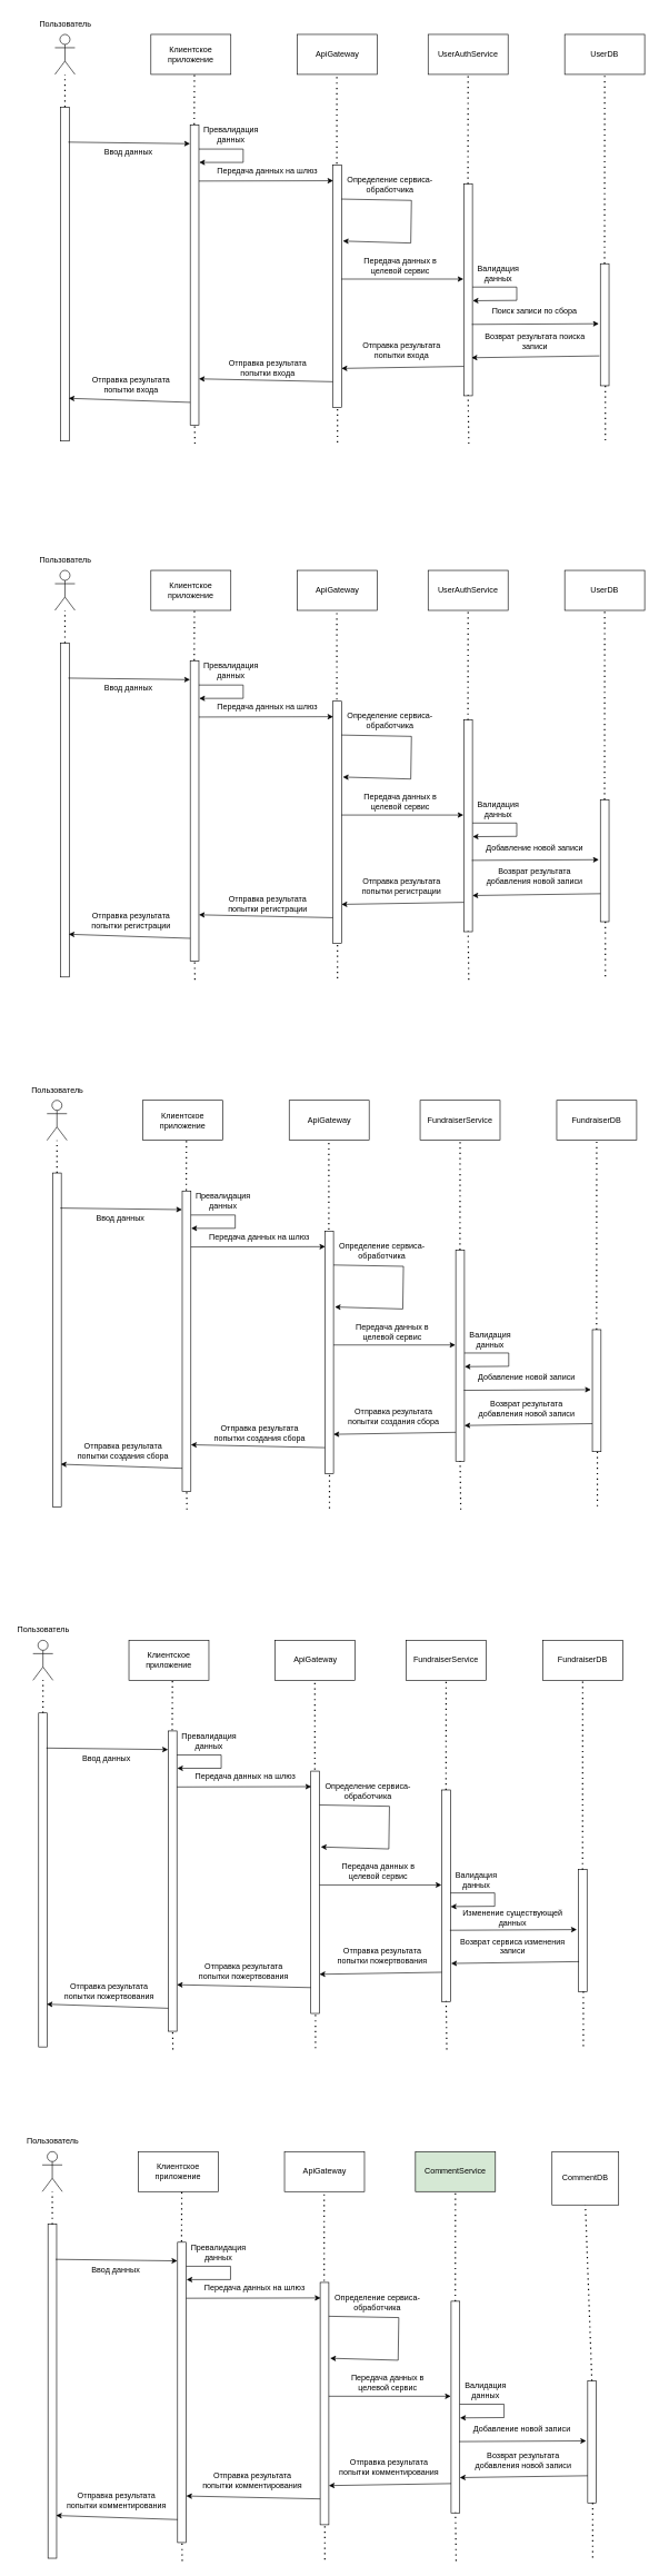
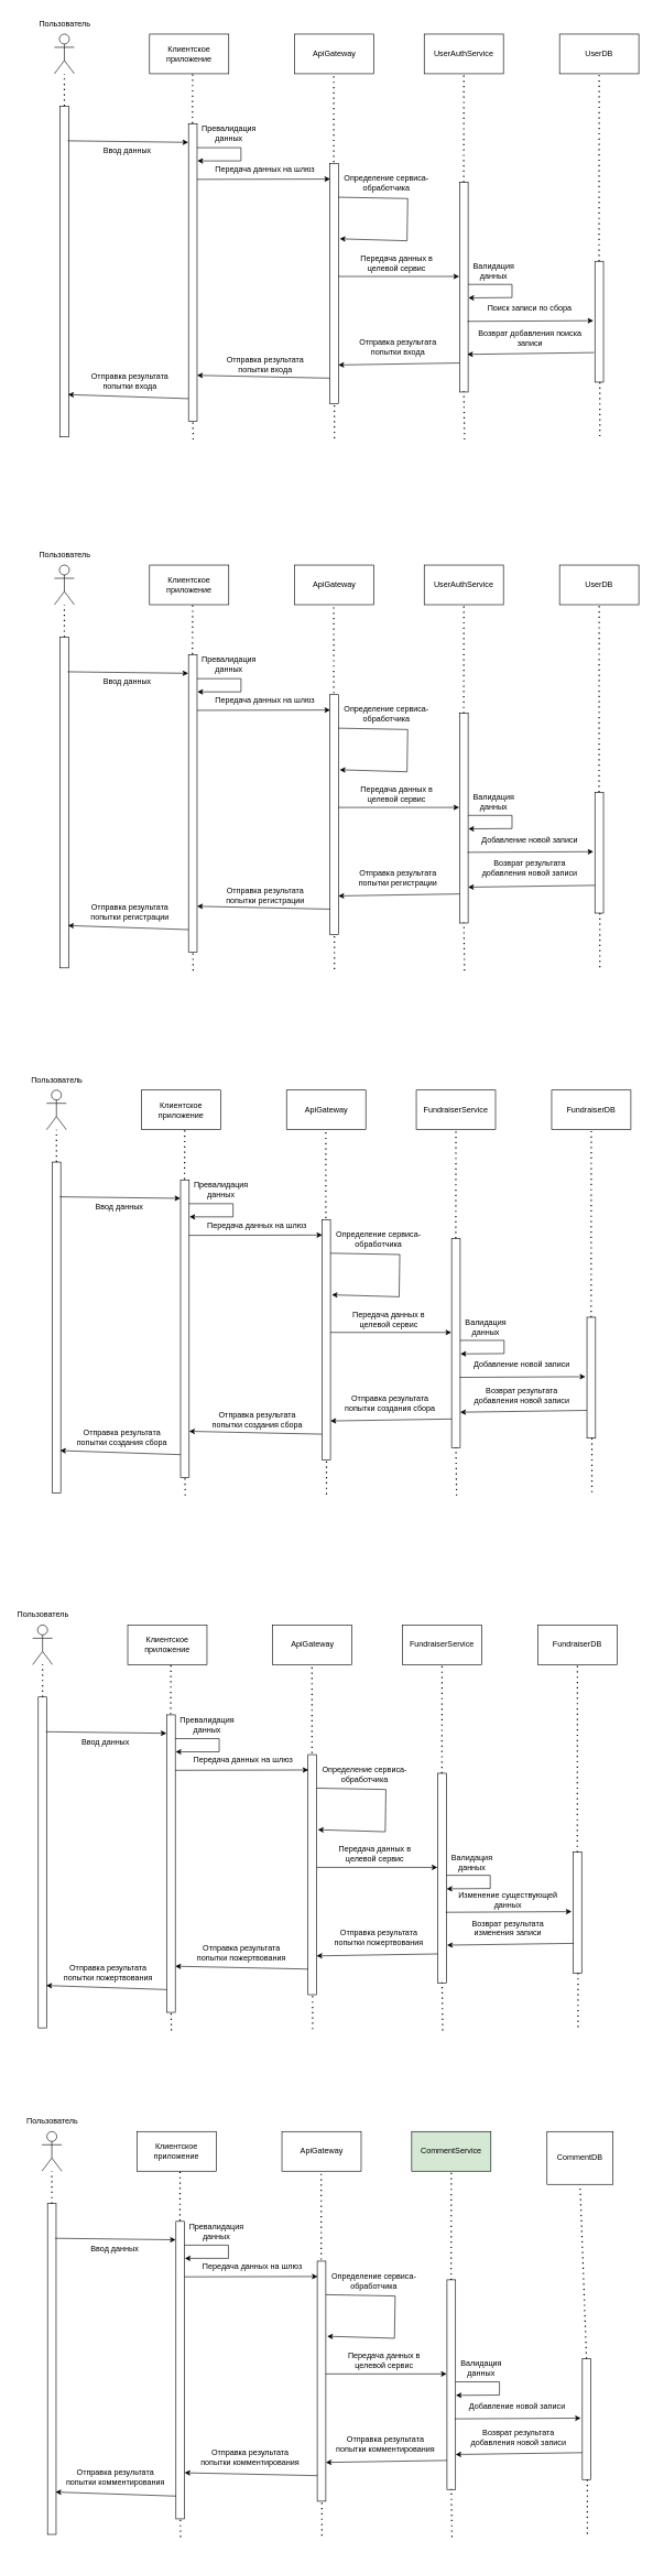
- <mxCell id="193" value="Возврат результата поиска записи" style="text;html=1;align=center;verticalAlign=middle;whiteSpace=wrap;rounded=0;" vertex="1" parent="1"><mxGeometry x="718.75" y="496" width="166.83" height="30" as="geometry" /></mxCell>
+ <mxCell id="193" value="Возврат добавления поиска записи" style="text;html=1;align=center;verticalAlign=middle;whiteSpace=wrap;rounded=0;" vertex="1" parent="1"><mxGeometry x="718.75" y="496" width="166.83" height="30" as="geometry" /></mxCell>
- <mxCell id="67" value="Возврат сервиса изменения записи" style="text;html=1;align=center;verticalAlign=middle;whiteSpace=wrap;rounded=0;" vertex="1" parent="1"><mxGeometry x="686.17" y="2903" width="166" height="30" as="geometry" /></mxCell>
+ <mxCell id="67" value="Возврат результата изменения записи" style="text;html=1;align=center;verticalAlign=middle;whiteSpace=wrap;rounded=0;" vertex="1" parent="1"><mxGeometry x="686.17" y="2903" width="166" height="30" as="geometry" /></mxCell>
